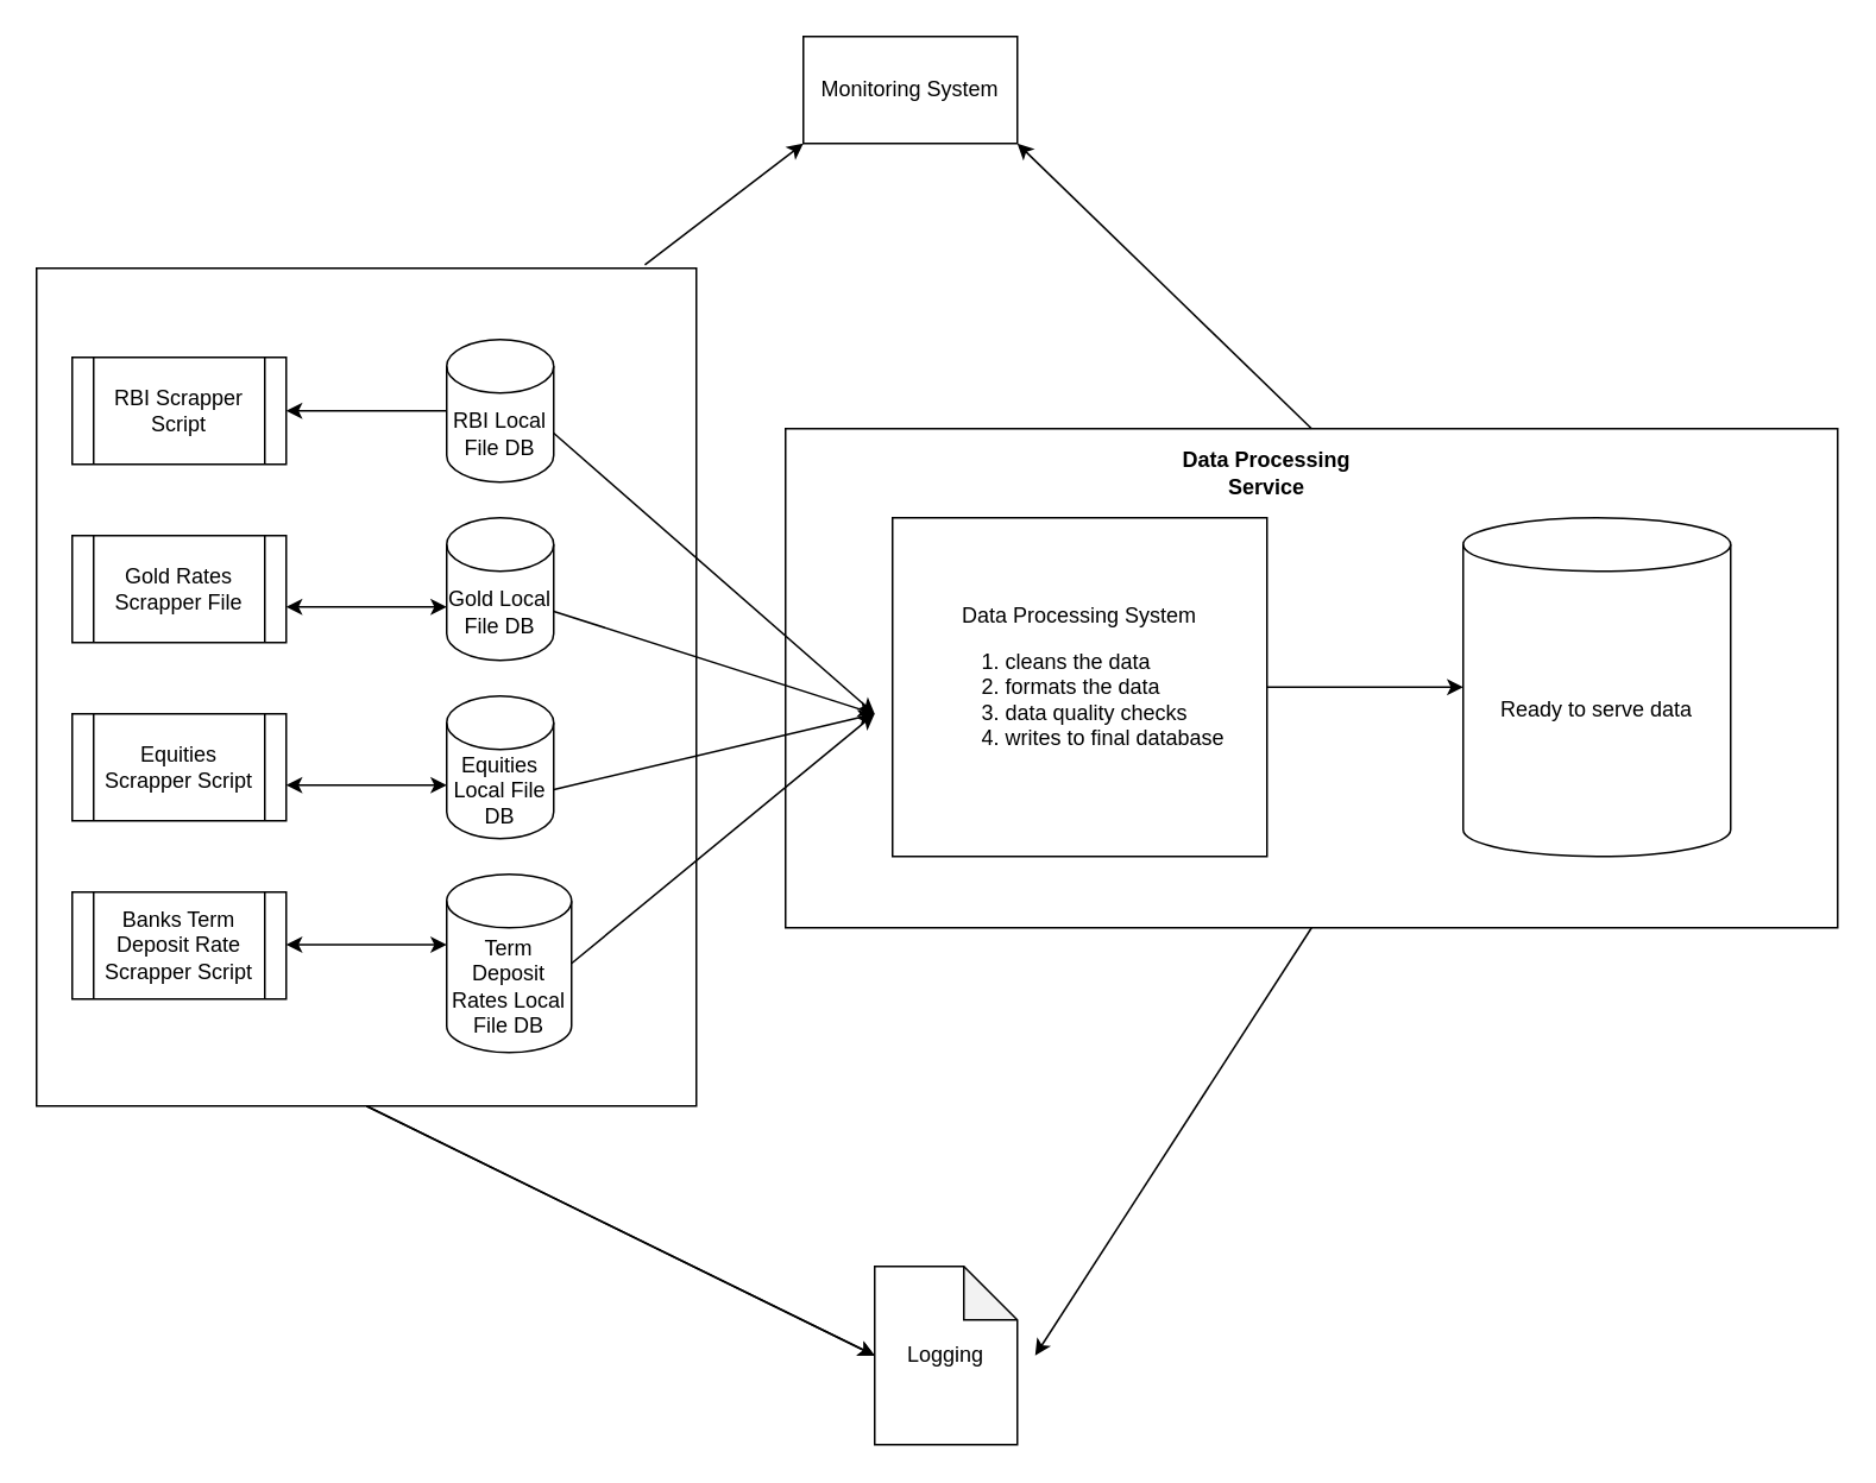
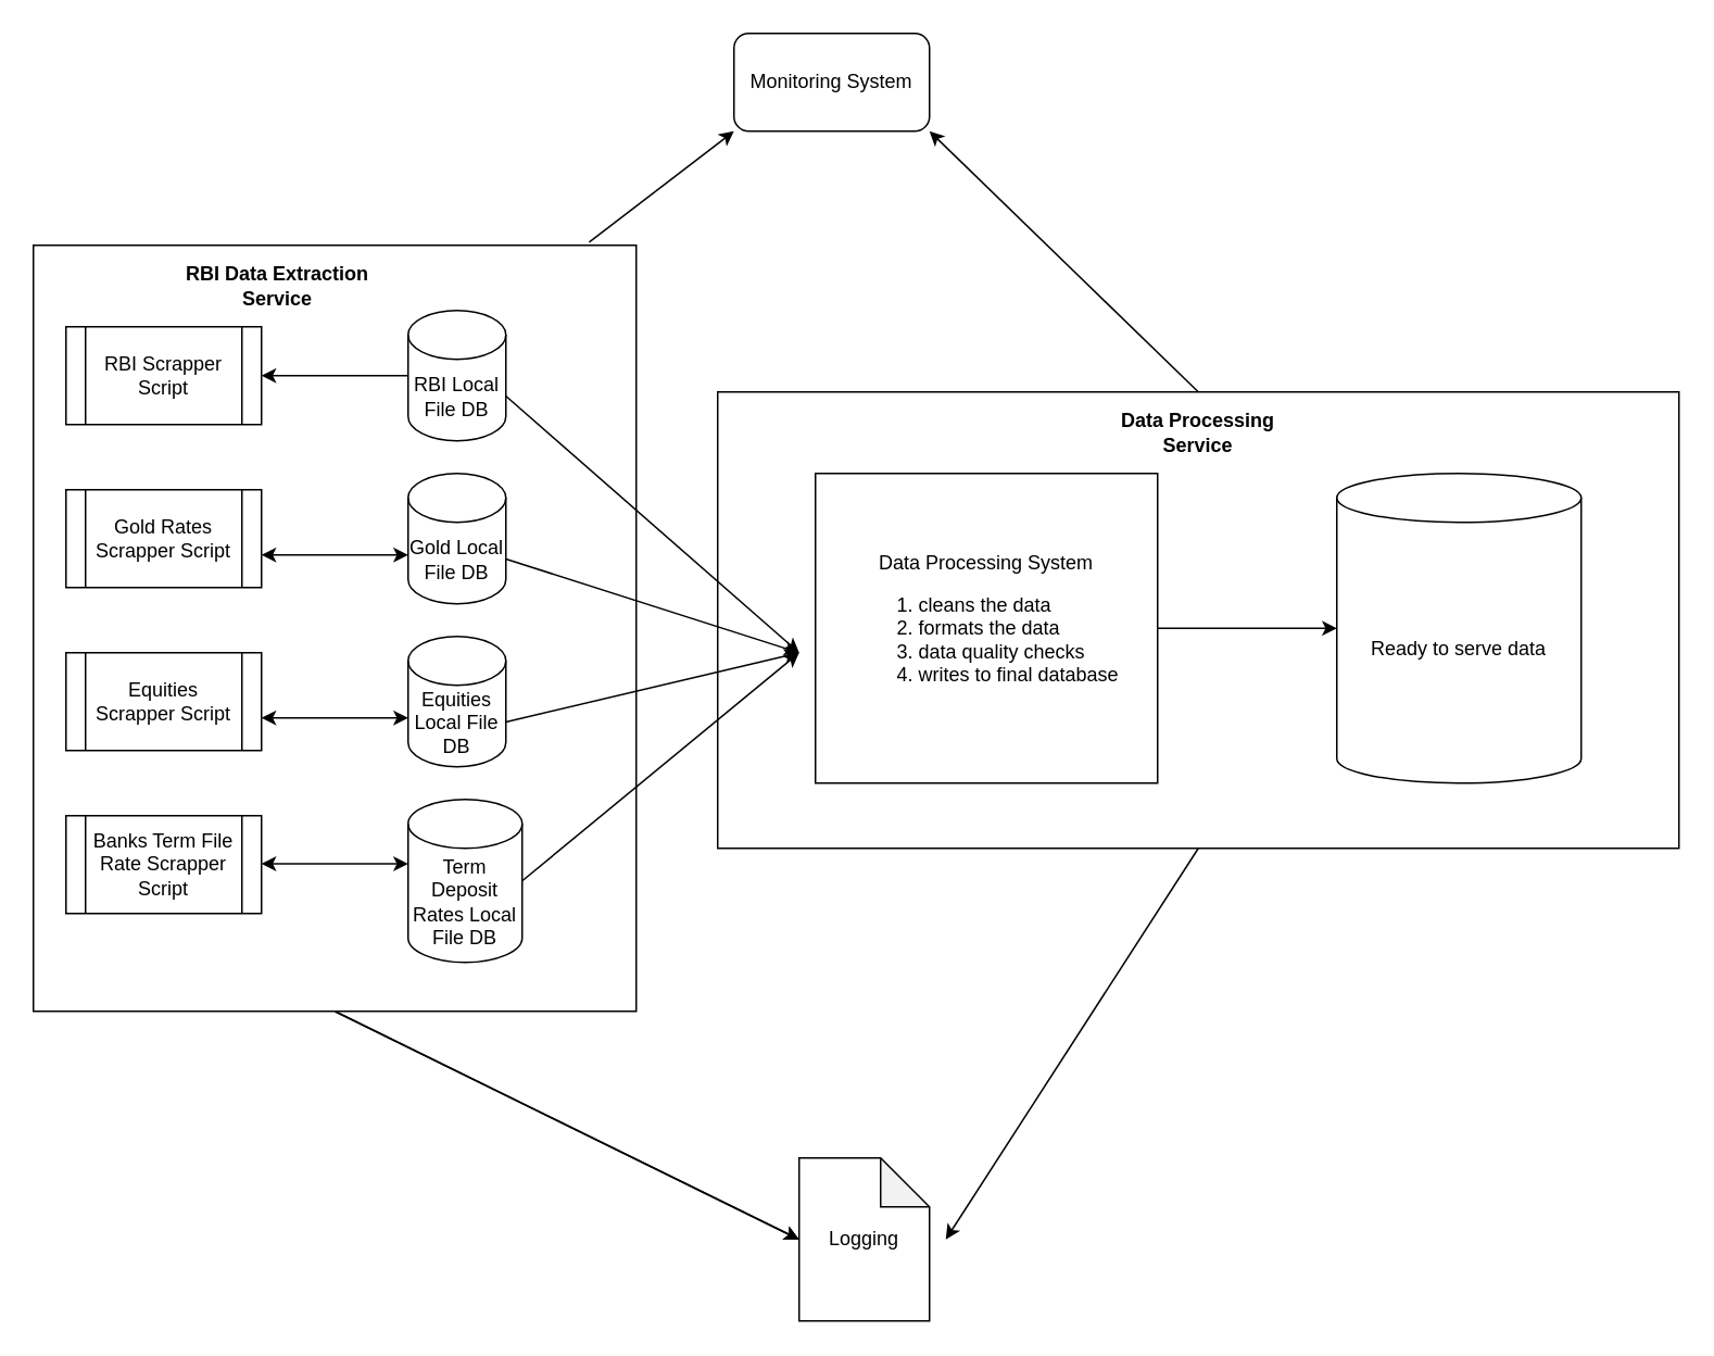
- <mxCell id="29" value="Monitoring System" style="whiteSpace=wrap;html=1;rounded=0;" vertex="1" parent="1"><mxGeometry x="450" y="20" width="120" height="60" as="geometry" /></mxCell>
+ <mxCell id="29" value="Monitoring System" style="rounded=1;whiteSpace=wrap;html=1;" vertex="1" parent="1"><mxGeometry x="450" y="20" width="120" height="60" as="geometry" /></mxCell>
+ <mxCell id="5" value="&lt;b&gt;RBI Data Extraction Service&lt;/b&gt;" style="text;html=1;strokeColor=none;fillColor=none;align=center;verticalAlign=middle;whiteSpace=wrap;rounded=0;" vertex="1" parent="1"><mxGeometry x="100" y="160" width="140" height="30" as="geometry" /></mxCell>
- <mxCell id="24" value="Data Processing Service" style="text;html=1;strokeColor=none;fillColor=none;align=center;verticalAlign=middle;whiteSpace=wrap;rounded=0;fontStyle=1" vertex="1" parent="1"><mxGeometry x="660" y="250" width="100" height="30" as="geometry" /></mxCell>
+ <mxCell id="24" value="Data Processing Service" style="text;html=1;strokeColor=none;fillColor=none;align=center;verticalAlign=middle;whiteSpace=wrap;rounded=0;fontStyle=1" vertex="1" parent="1"><mxGeometry x="685" y="250" width="100" height="30" as="geometry" /></mxCell>
- <mxCell id="7" value="Gold Rates Scrapper File" style="shape=process;whiteSpace=wrap;html=1;backgroundOutline=1;" vertex="1" parent="1"><mxGeometry x="40" y="300" width="120" height="60" as="geometry" /></mxCell>
+ <mxCell id="7" value="Gold Rates Scrapper Script" style="shape=process;whiteSpace=wrap;html=1;backgroundOutline=1;" vertex="1" parent="1"><mxGeometry x="40" y="300" width="120" height="60" as="geometry" /></mxCell>
- <mxCell id="13" value="Banks Term Deposit Rate Scrapper Script" style="shape=process;whiteSpace=wrap;html=1;backgroundOutline=1;" vertex="1" parent="1"><mxGeometry x="40" y="500" width="120" height="60" as="geometry" /></mxCell>
+ <mxCell id="13" value="Banks Term File Rate Scrapper Script" style="shape=process;whiteSpace=wrap;html=1;backgroundOutline=1;" vertex="1" parent="1"><mxGeometry x="40" y="500" width="120" height="60" as="geometry" /></mxCell>
